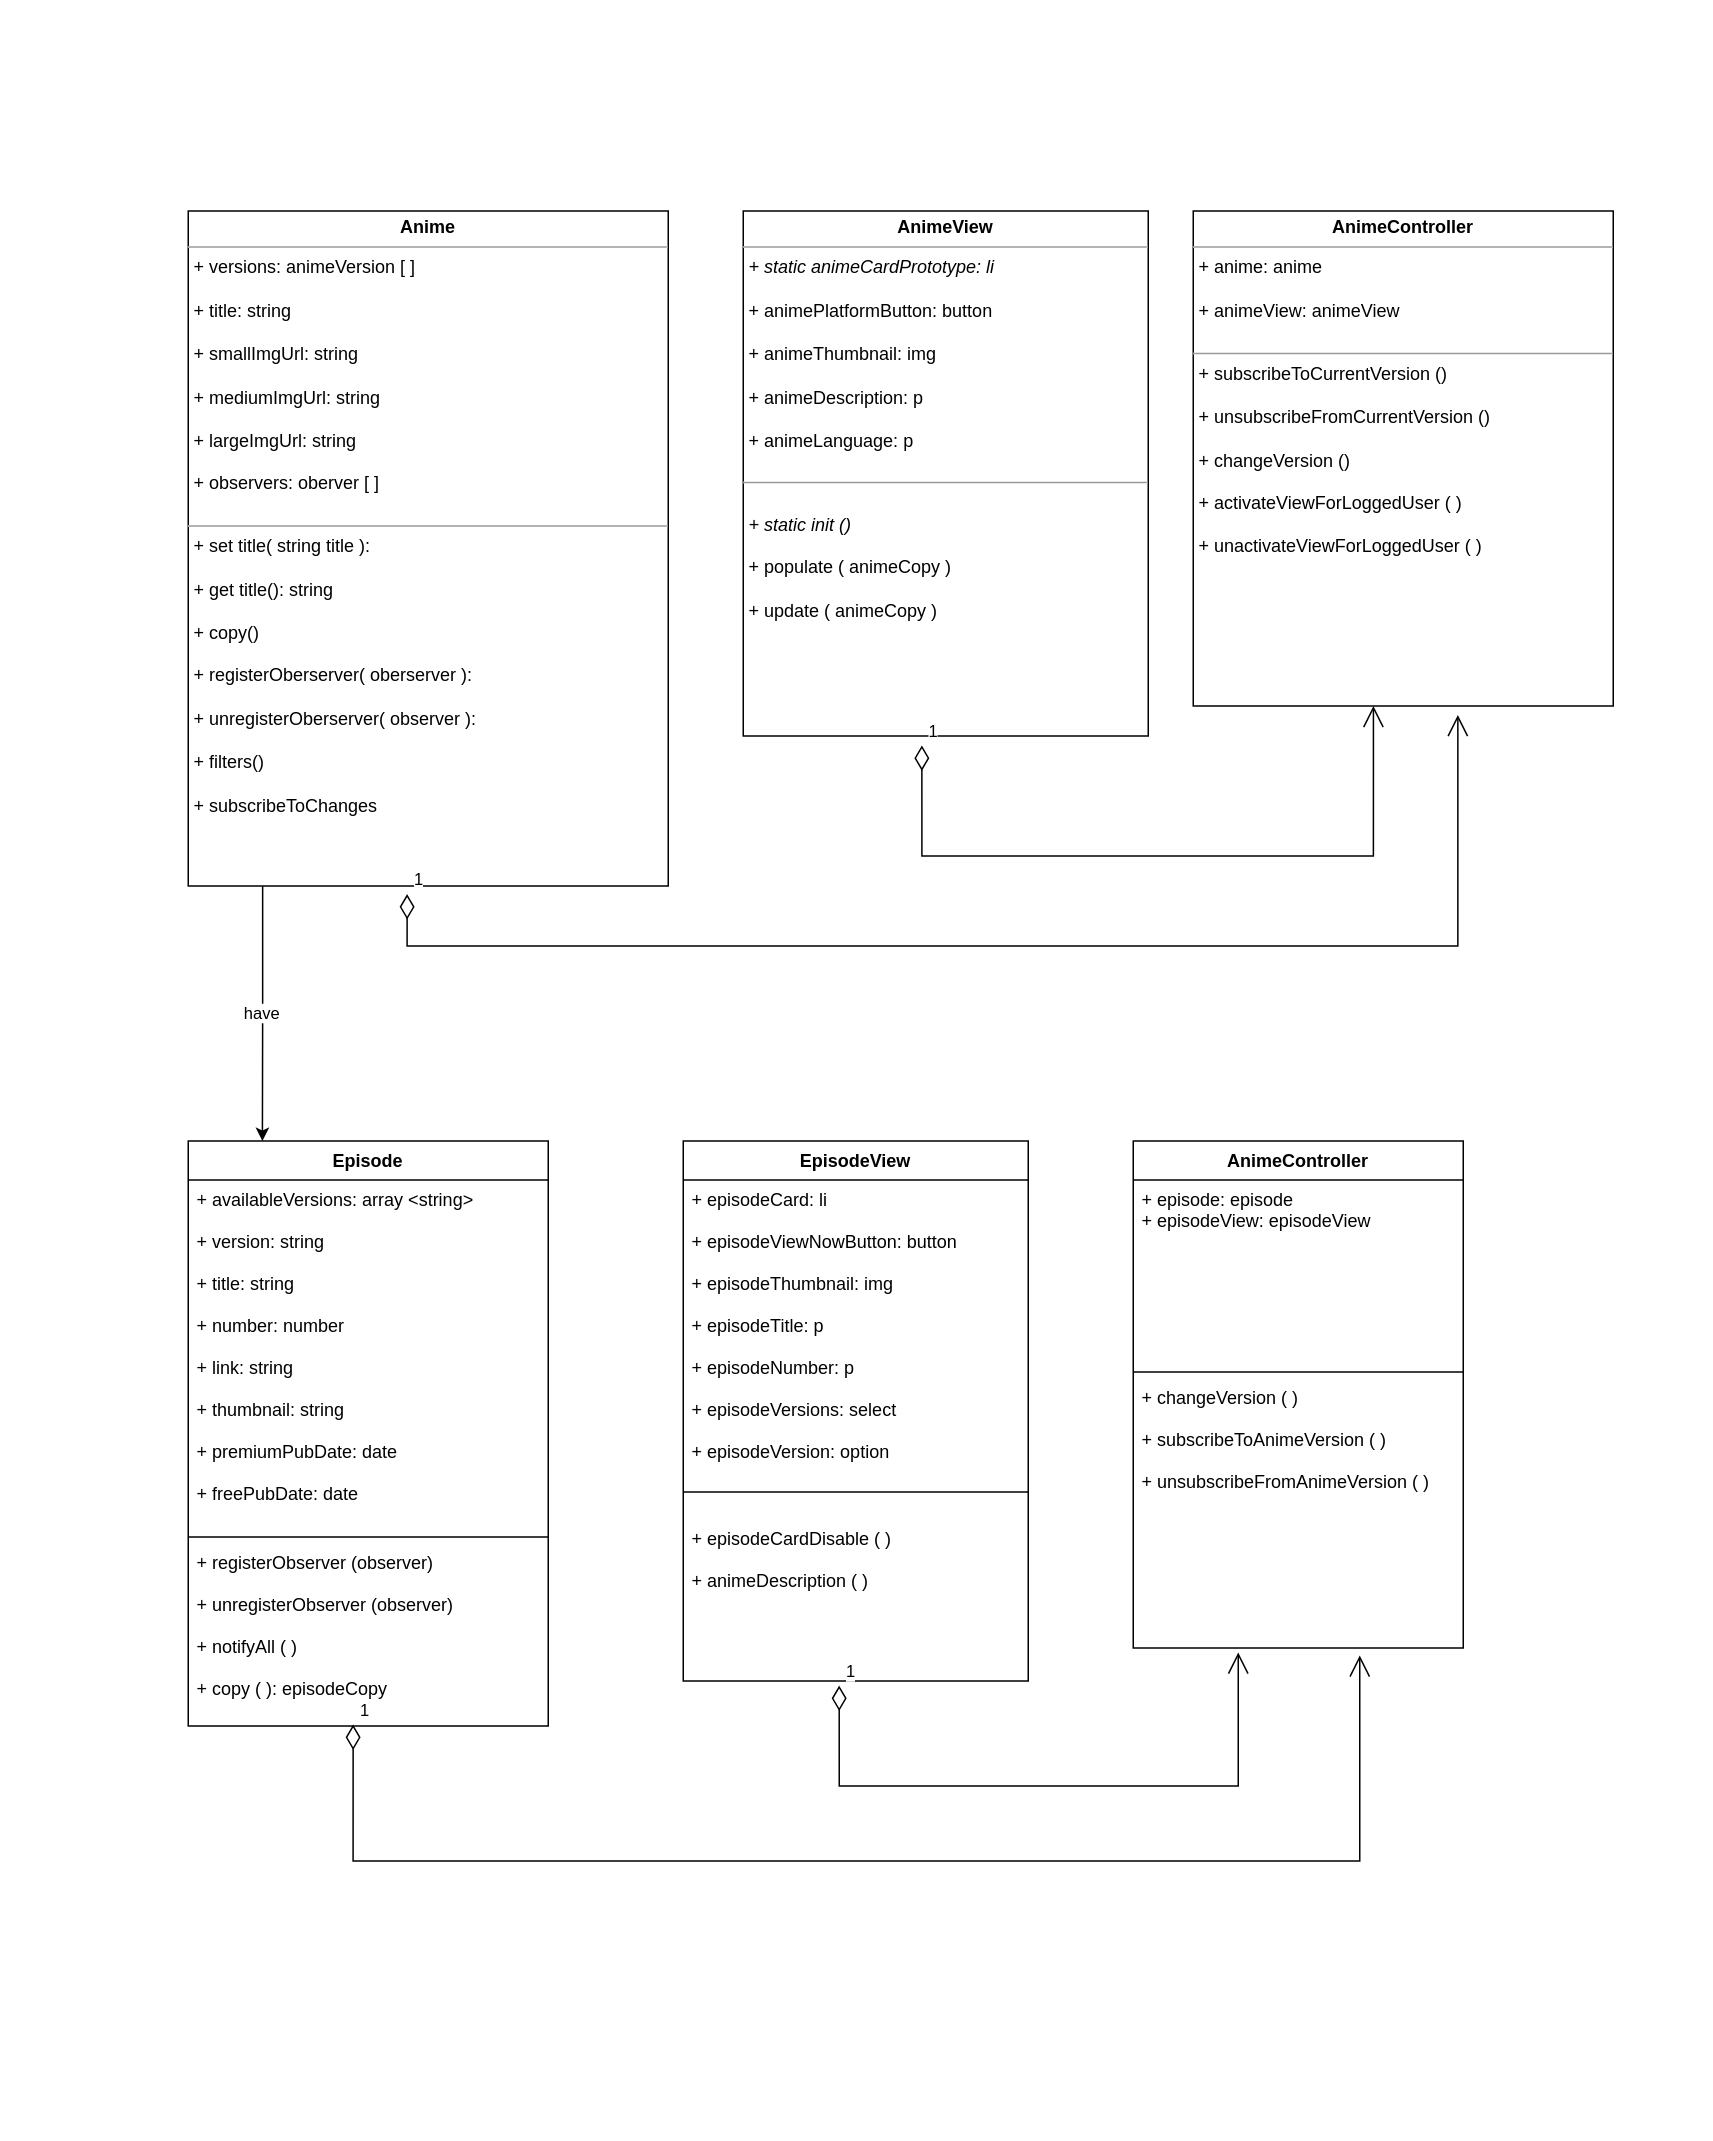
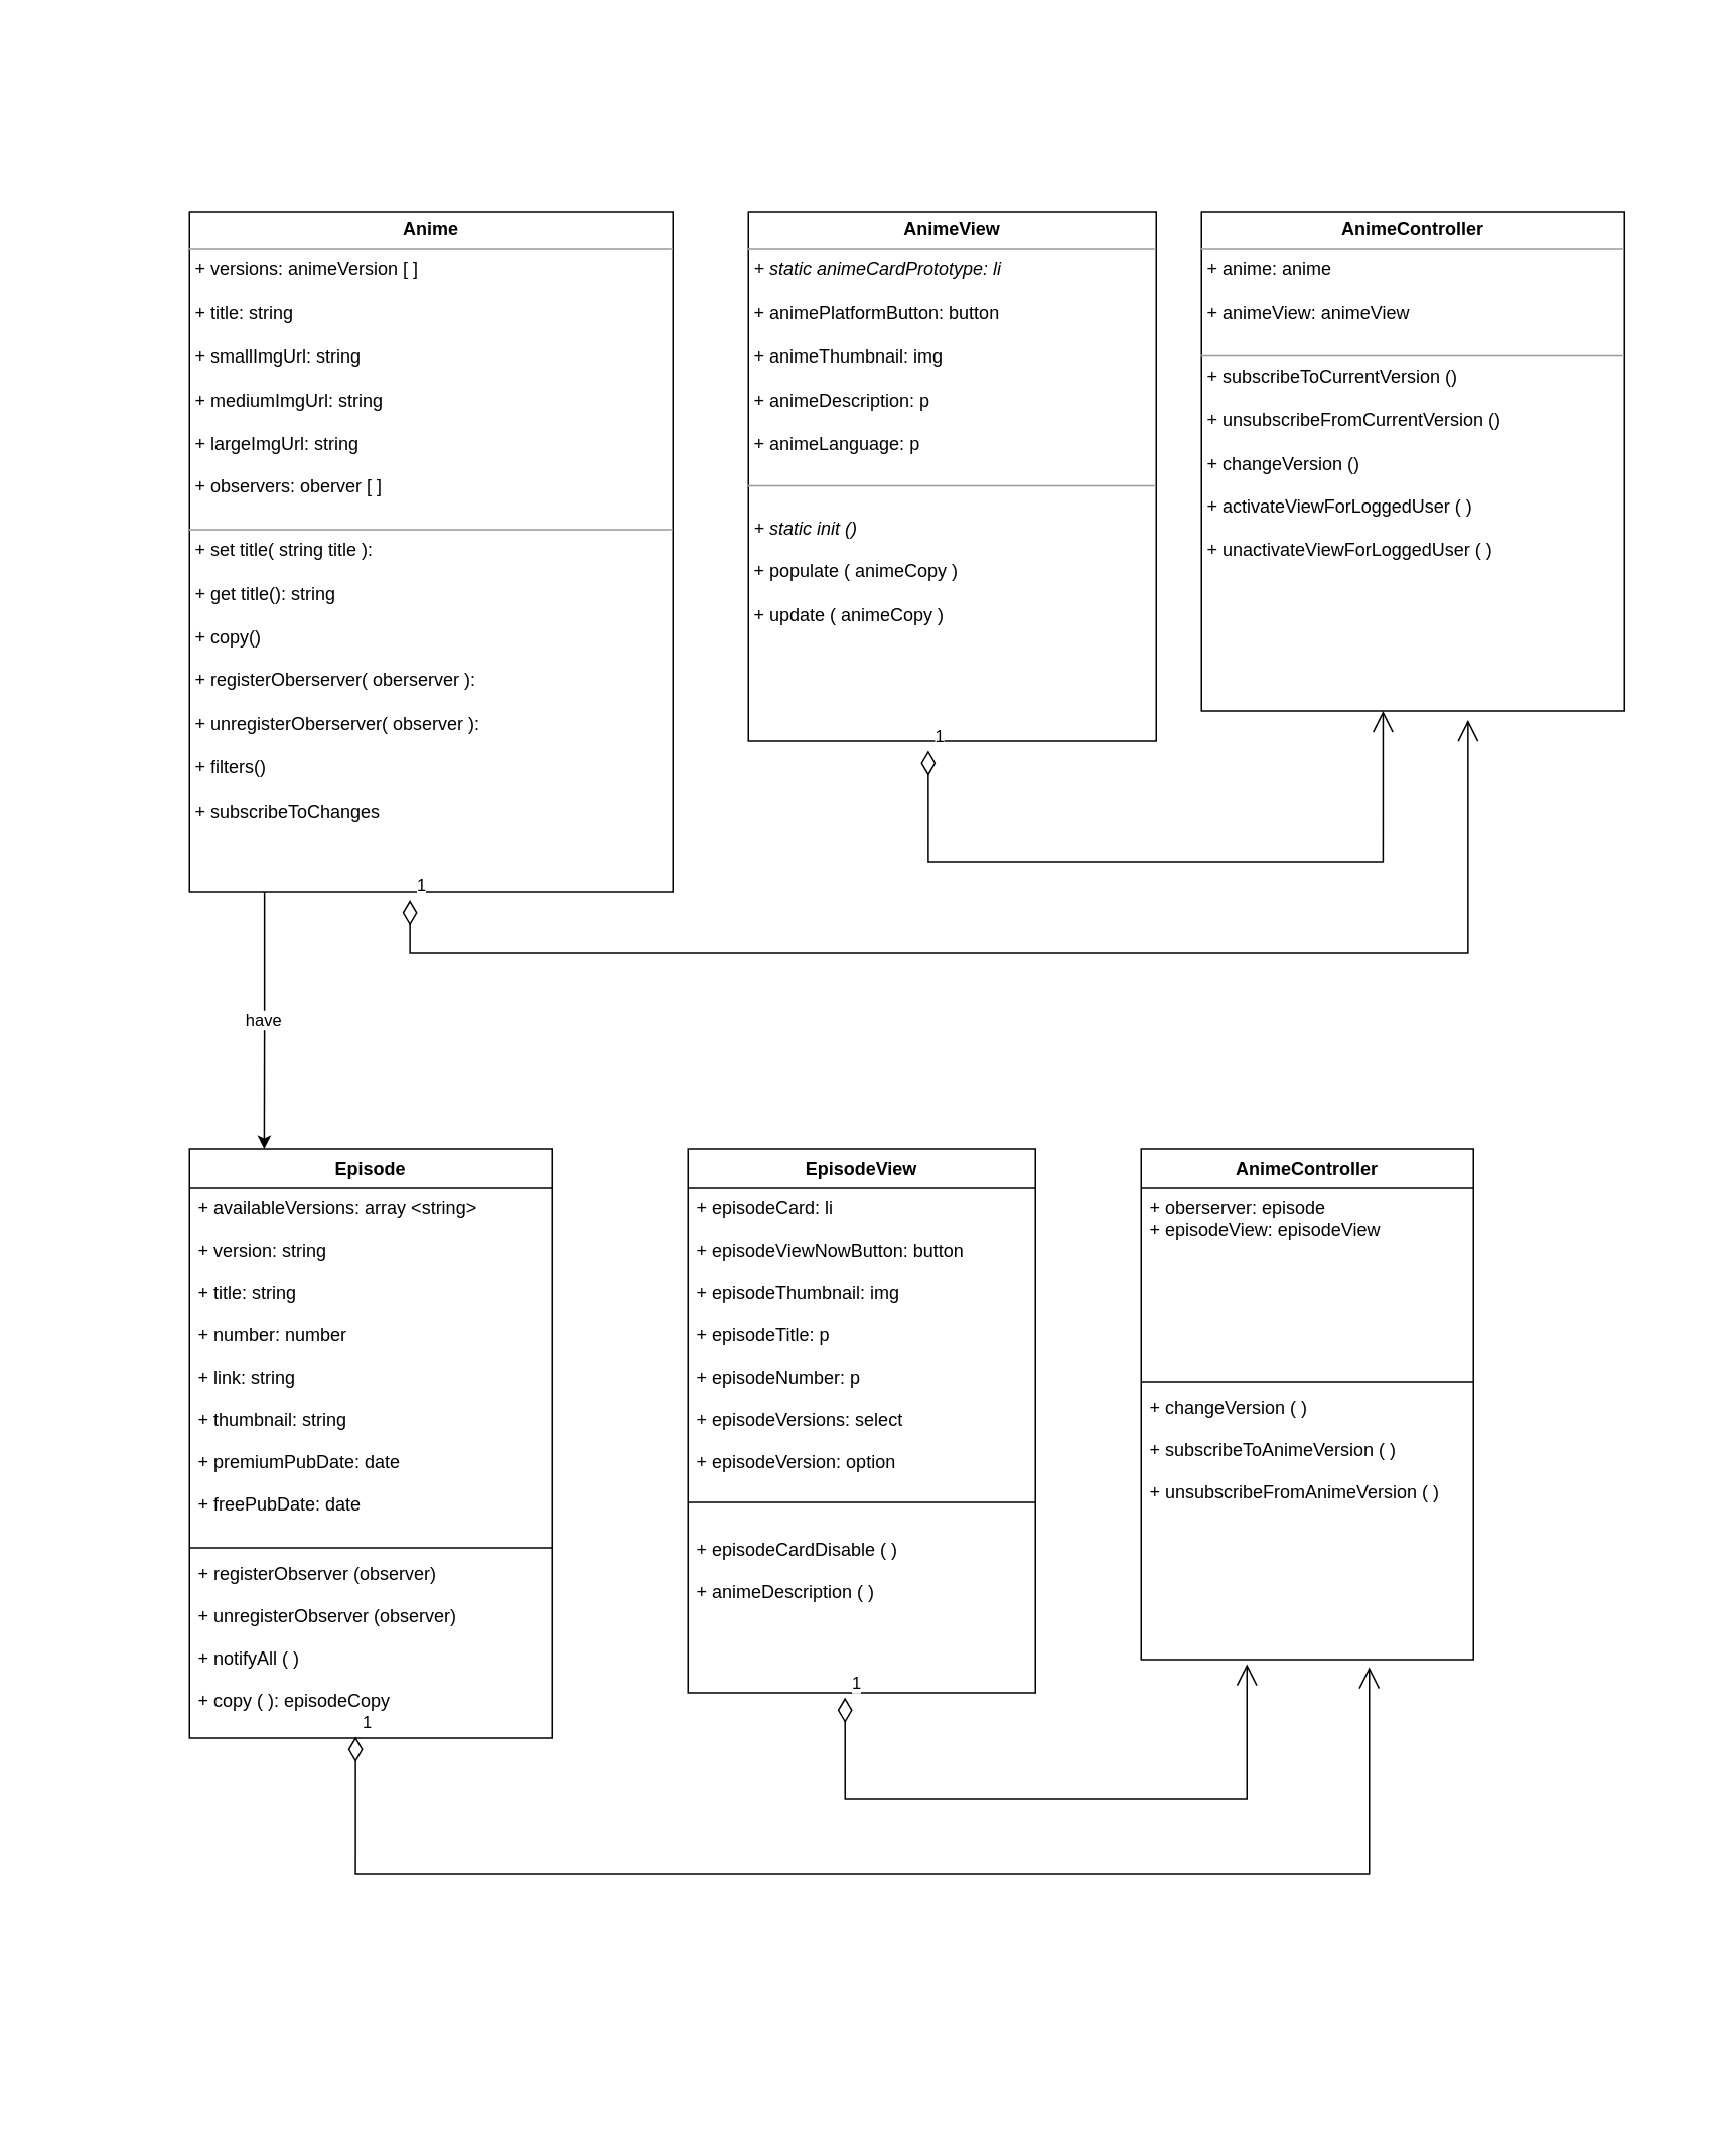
- <mxCell id="20" value="+ episode: episode&#10;+ episodeView: episodeView" style="text;strokeColor=none;fillColor=none;align=left;verticalAlign=top;spacingLeft=4;spacingRight=4;overflow=hidden;rotatable=0;points=[[0,0.5],[1,0.5]];portConstraint=eastwest;" vertex="1" parent="19"><mxGeometry y="26" width="220" height="124" as="geometry" /></mxCell>
+ <mxCell id="20" value="+ oberserver: episode&#10;+ episodeView: episodeView" style="text;strokeColor=none;fillColor=none;align=left;verticalAlign=top;spacingLeft=4;spacingRight=4;overflow=hidden;rotatable=0;points=[[0,0.5],[1,0.5]];portConstraint=eastwest;" vertex="1" parent="19"><mxGeometry y="26" width="220" height="124" as="geometry" /></mxCell>
